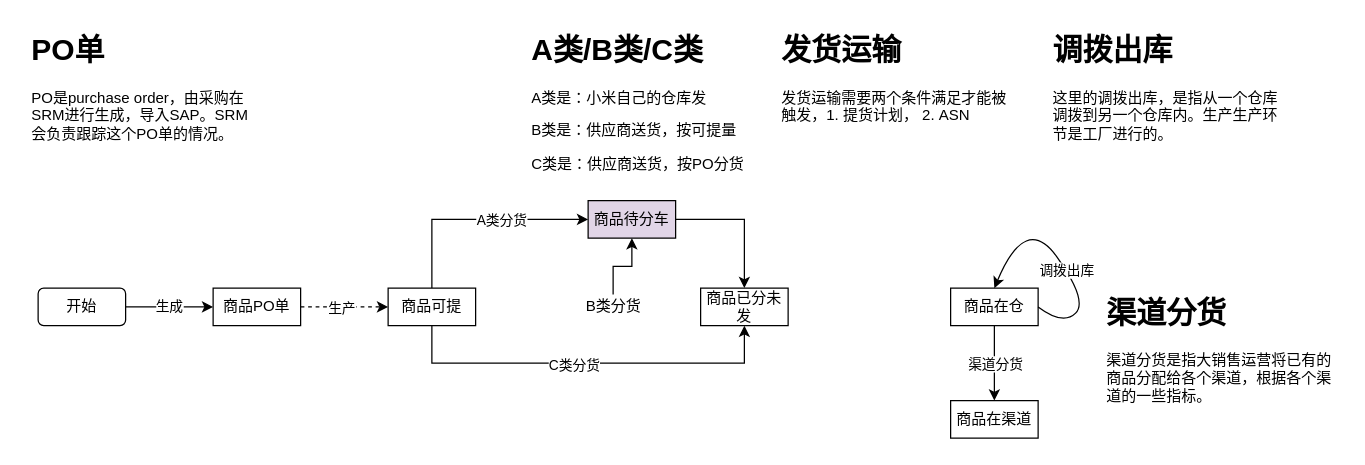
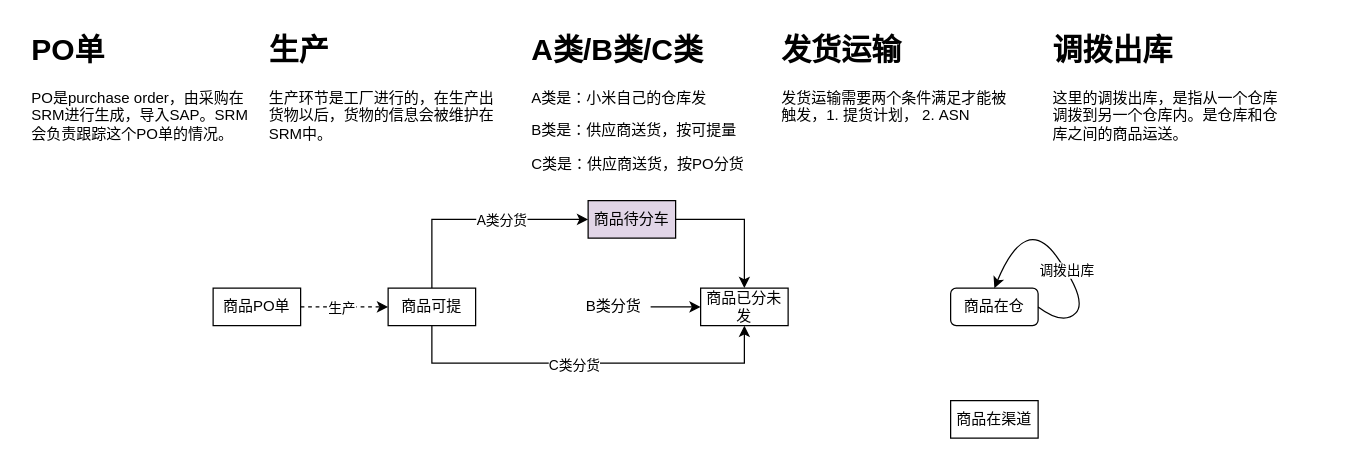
- <mxCell id="27" value="&lt;h1&gt;调拨出库&lt;/h1&gt;&lt;p&gt;这里的调拨出库，是指从一个仓库调拨到另一个仓库内。生产生产环节是工厂进行的。&lt;/p&gt;" style="text;html=1;strokeColor=none;fillColor=none;spacing=5;spacingTop=-20;whiteSpace=wrap;overflow=hidden;rounded=0;" vertex="1" parent="1"><mxGeometry x="837" y="20" width="190" height="120" as="geometry" /></mxCell>
+ <mxCell id="27" value="&lt;h1&gt;调拨出库&lt;/h1&gt;&lt;p&gt;这里的调拨出库，是指从一个仓库调拨到另一个仓库内。是仓库和仓库之间的商品运送。&lt;/p&gt;" style="text;html=1;strokeColor=none;fillColor=none;spacing=5;spacingTop=-20;whiteSpace=wrap;overflow=hidden;rounded=0;" vertex="1" parent="1"><mxGeometry x="837" y="20" width="190" height="120" as="geometry" /></mxCell>
+ <mxCell id="14" value="&lt;h1&gt;生产&lt;/h1&gt;&lt;p&gt;生产环节是工厂进行的，在生产出货物以后，货物的信息会被维护在SRM中。&lt;/p&gt;" style="text;html=1;strokeColor=none;fillColor=none;spacing=5;spacingTop=-20;whiteSpace=wrap;overflow=hidden;rounded=0;" vertex="1" parent="1"><mxGeometry x="210" y="20" width="190" height="120" as="geometry" /></mxCell>
- <mxCell id="10" style="edgeStyle=orthogonalEdgeStyle;rounded=0;orthogonalLoop=1;jettySize=auto;html=1;startArrow=none;" edge="1" parent="1" source="18" target="16"><mxGeometry relative="1" as="geometry" /></mxCell>
+ <mxCell id="10" style="edgeStyle=orthogonalEdgeStyle;rounded=0;orthogonalLoop=1;jettySize=auto;html=1;entryX=0;entryY=0.5;entryDx=0;entryDy=0;startArrow=none;" edge="1" parent="1" source="18" target="17"><mxGeometry relative="1" as="geometry" /></mxCell>
- <mxCell id="3" value="开始" style="rounded=1;whiteSpace=wrap;html=1;" vertex="1" parent="1"><mxGeometry x="30" y="230" width="70" height="30" as="geometry" /></mxCell>
- <mxCell id="2" value="生成" style="edgeStyle=orthogonalEdgeStyle;rounded=0;orthogonalLoop=1;jettySize=auto;html=1;" edge="1" parent="1" source="3" target="6"><mxGeometry relative="1" as="geometry" /></mxCell>
- <mxCell id="23" value="商品在仓" style="rounded=0;whiteSpace=wrap;html=1;" vertex="1" parent="1"><mxGeometry x="760" y="230" width="70" height="30" as="geometry" /></mxCell>
+ <mxCell id="23" value="商品在仓" style="whiteSpace=wrap;html=1;rounded=1;" vertex="1" parent="1"><mxGeometry x="760" y="230" width="70" height="30" as="geometry" /></mxCell>
- <mxCell id="21" style="edgeStyle=orthogonalEdgeStyle;rounded=0;orthogonalLoop=1;jettySize=auto;html=1;entryX=0.5;entryY=0;entryDx=0;entryDy=0;" edge="1" parent="1" source="23" target="28"><mxGeometry relative="1" as="geometry" /></mxCell>
- <mxCell id="22" value="渠道分货" style="edgeLabel;html=1;align=center;verticalAlign=middle;resizable=0;points=[];" vertex="1" connectable="0" parent="21"><mxGeometry x="0.233" y="1" relative="1" as="geometry"><mxPoint x="-1" y="-7" as="offset" /></mxGeometry></mxCell>
- <mxCell id="29" value="&lt;h1&gt;渠道分货&lt;/h1&gt;&lt;p&gt;渠道分货是指大销售运营将已有的商品分配给各个渠道，根据各个渠道的一些指标。&lt;/p&gt;" style="text;html=1;strokeColor=none;fillColor=none;spacing=5;spacingTop=-20;whiteSpace=wrap;overflow=hidden;rounded=0;" vertex="1" parent="1"><mxGeometry x="880" y="230" width="190" height="120" as="geometry" /></mxCell>
